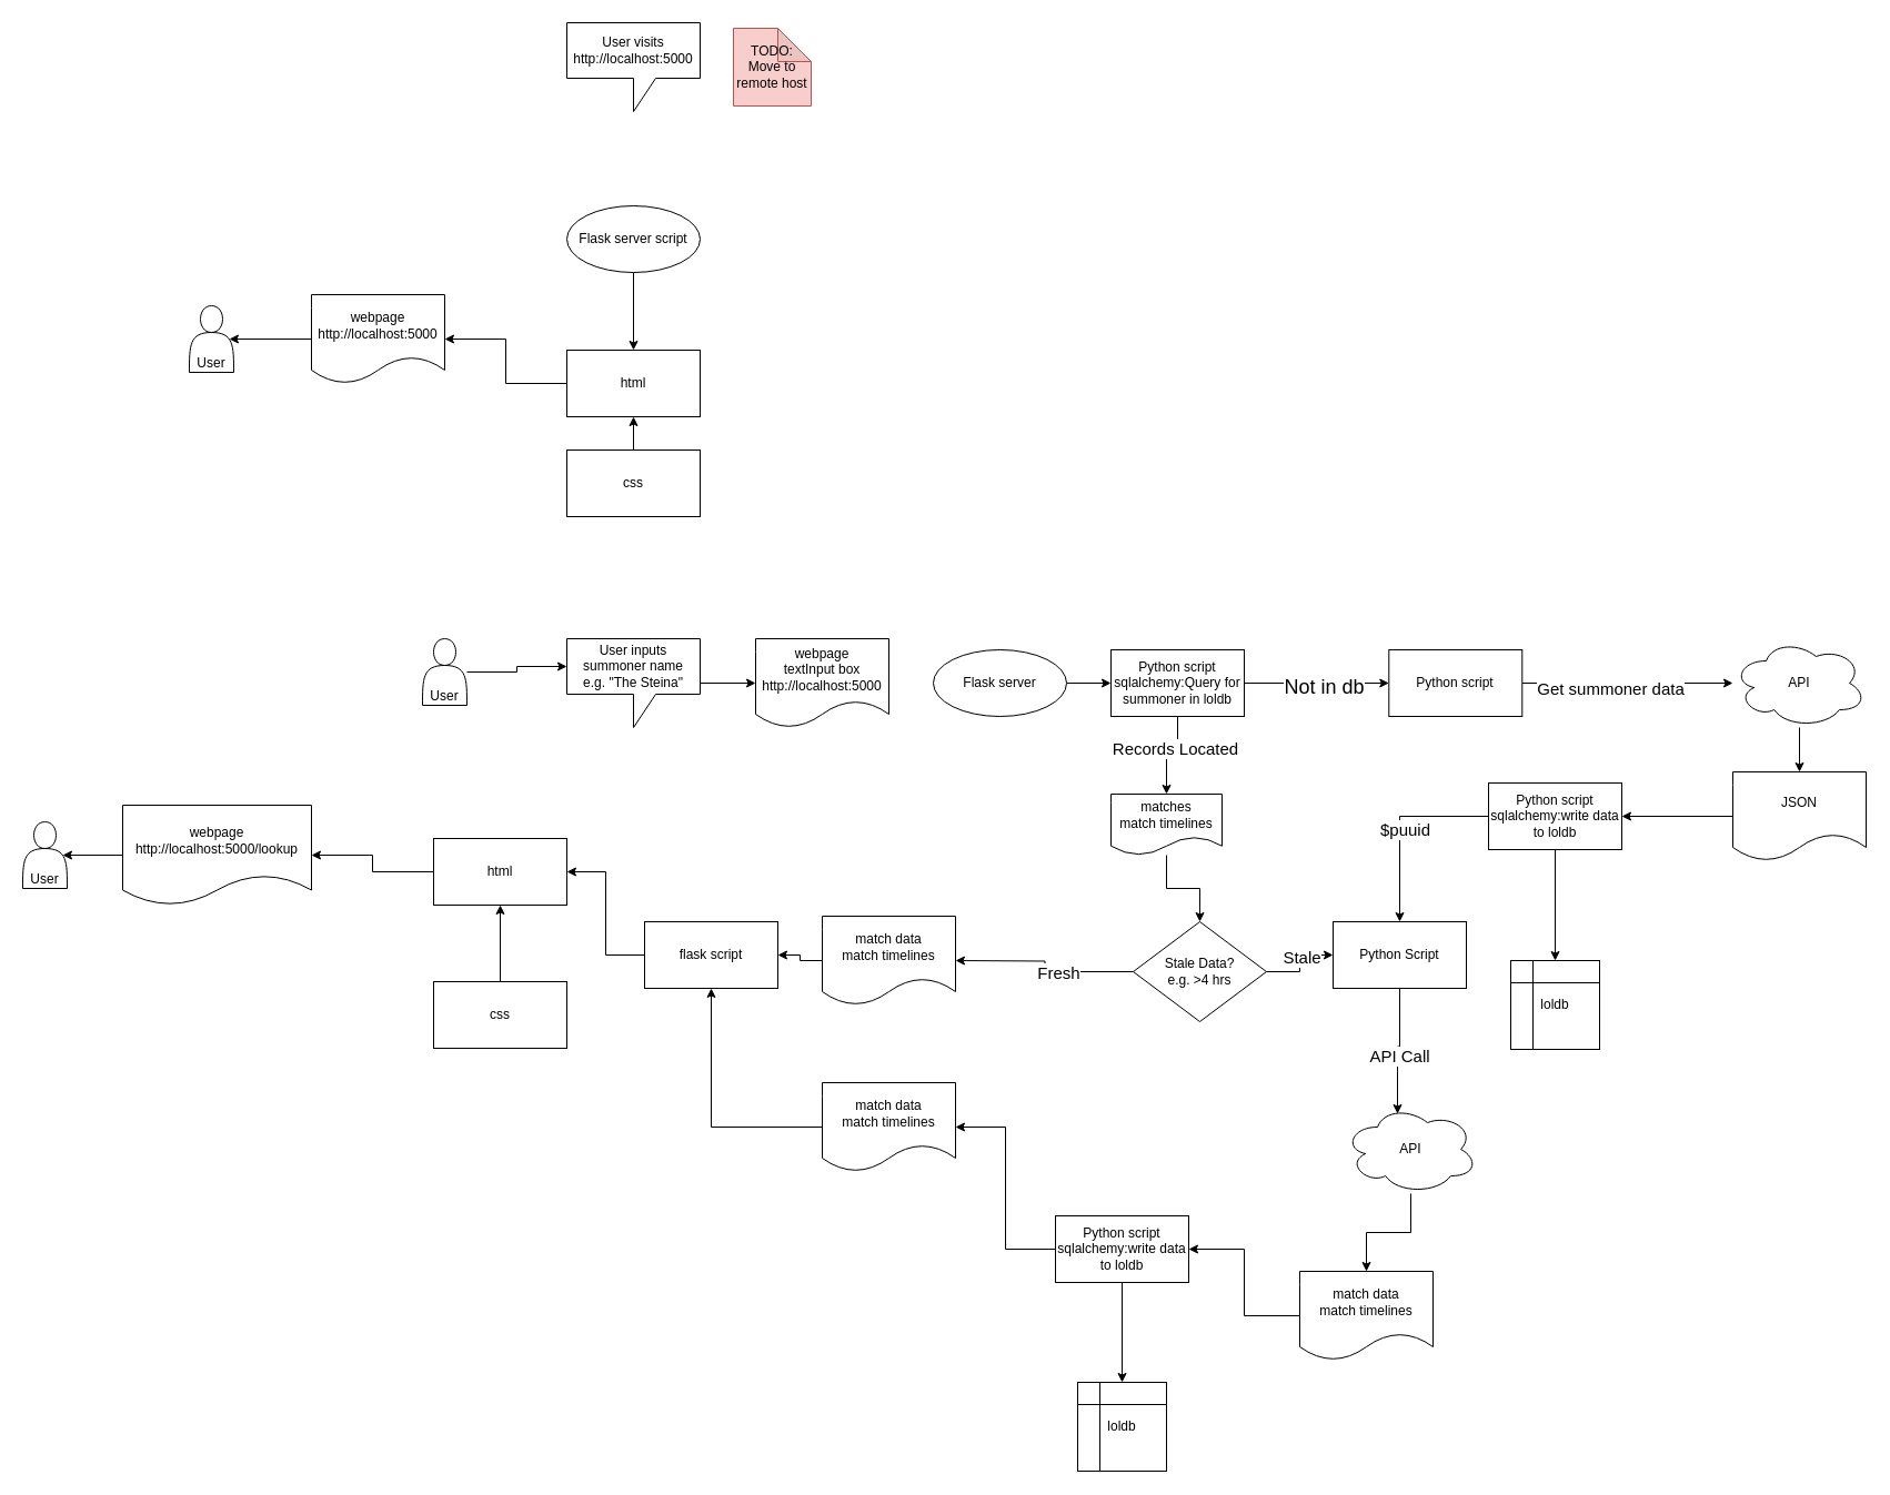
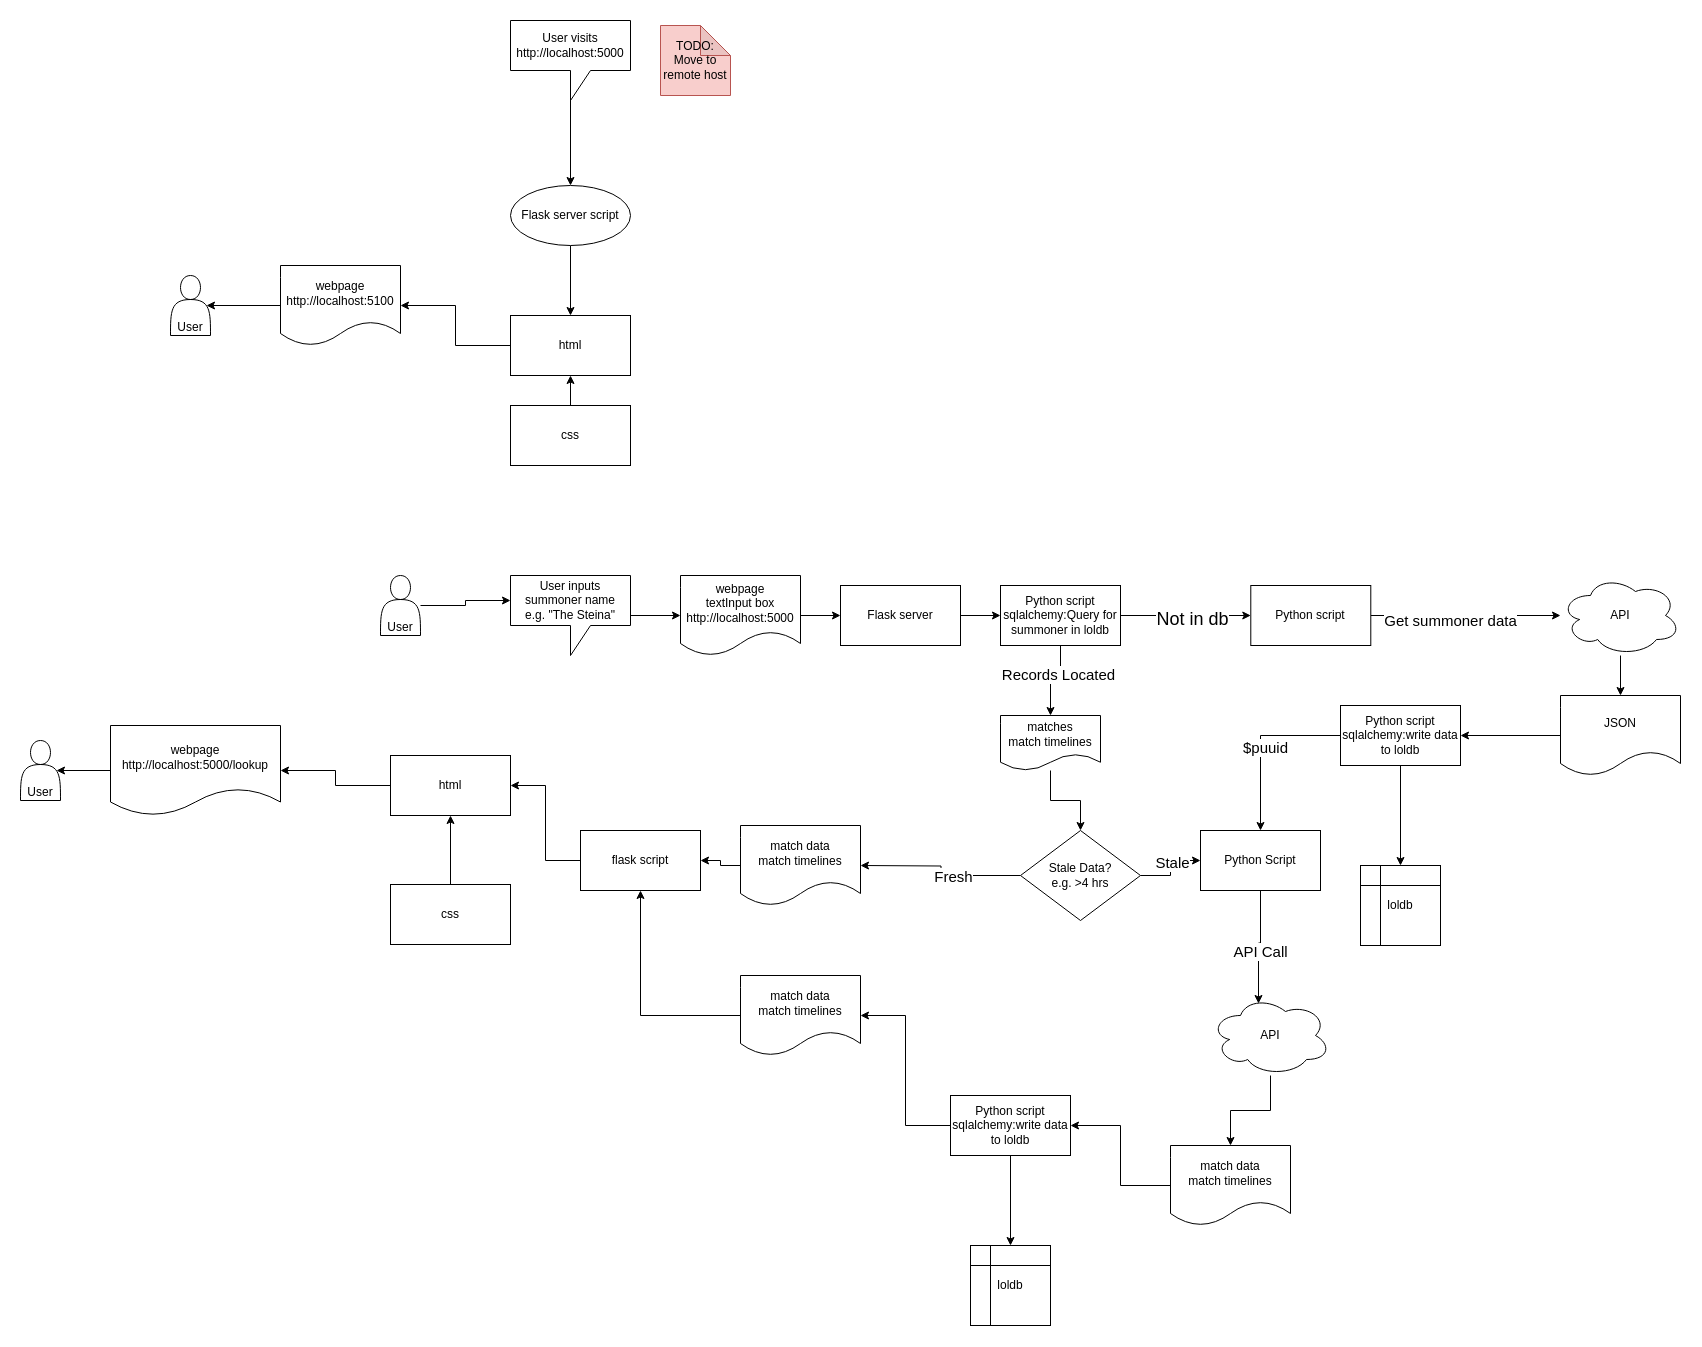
+ <mxCell id="25" style="edgeStyle=orthogonalEdgeStyle;rounded=0;orthogonalLoop=1;jettySize=auto;html=1;entryX=0.5;entryY=0;entryDx=0;entryDy=0;" edge="1" parent="1" source="26" target="3"><mxGeometry relative="1" as="geometry" /></mxCell>
- <mxCell id="9" value="webpage&lt;br&gt;http://localhost:5000" style="shape=document;whiteSpace=wrap;html=1;boundedLbl=1;" vertex="1" parent="1"><mxGeometry x="280" y="265" width="120" height="80" as="geometry" /></mxCell>
+ <mxCell id="9" value="webpage&lt;br&gt;http://localhost:5100" style="shape=document;whiteSpace=wrap;html=1;boundedLbl=1;" vertex="1" parent="1"><mxGeometry x="280" y="265" width="120" height="80" as="geometry" /></mxCell>
+ <mxCell id="10" value="" style="edgeStyle=orthogonalEdgeStyle;rounded=0;orthogonalLoop=1;jettySize=auto;html=1;" edge="1" parent="1" source="11" target="15"><mxGeometry relative="1" as="geometry" /></mxCell>
- <mxCell id="15" value="Flask server" style="ellipse;whiteSpace=wrap;html=1;" vertex="1" parent="1"><mxGeometry x="840" y="585" width="120" height="60" as="geometry" /></mxCell>
+ <mxCell id="15" value="Flask server" style="whiteSpace=wrap;html=1;" vertex="1" parent="1"><mxGeometry x="840" y="585" width="120" height="60" as="geometry" /></mxCell>
